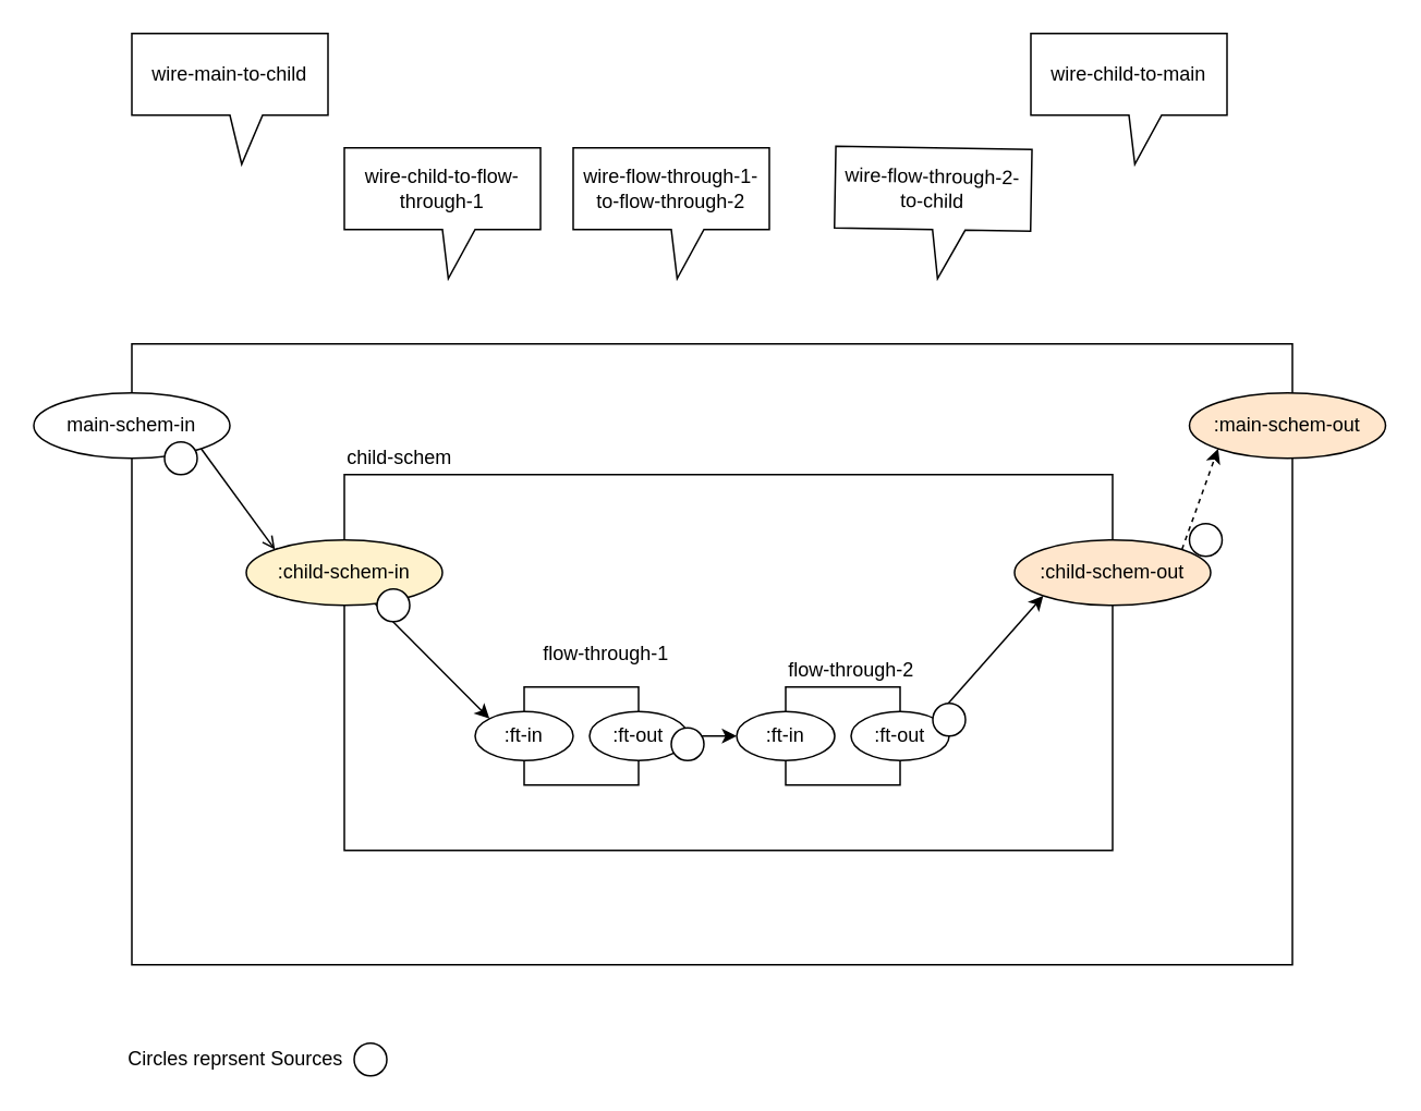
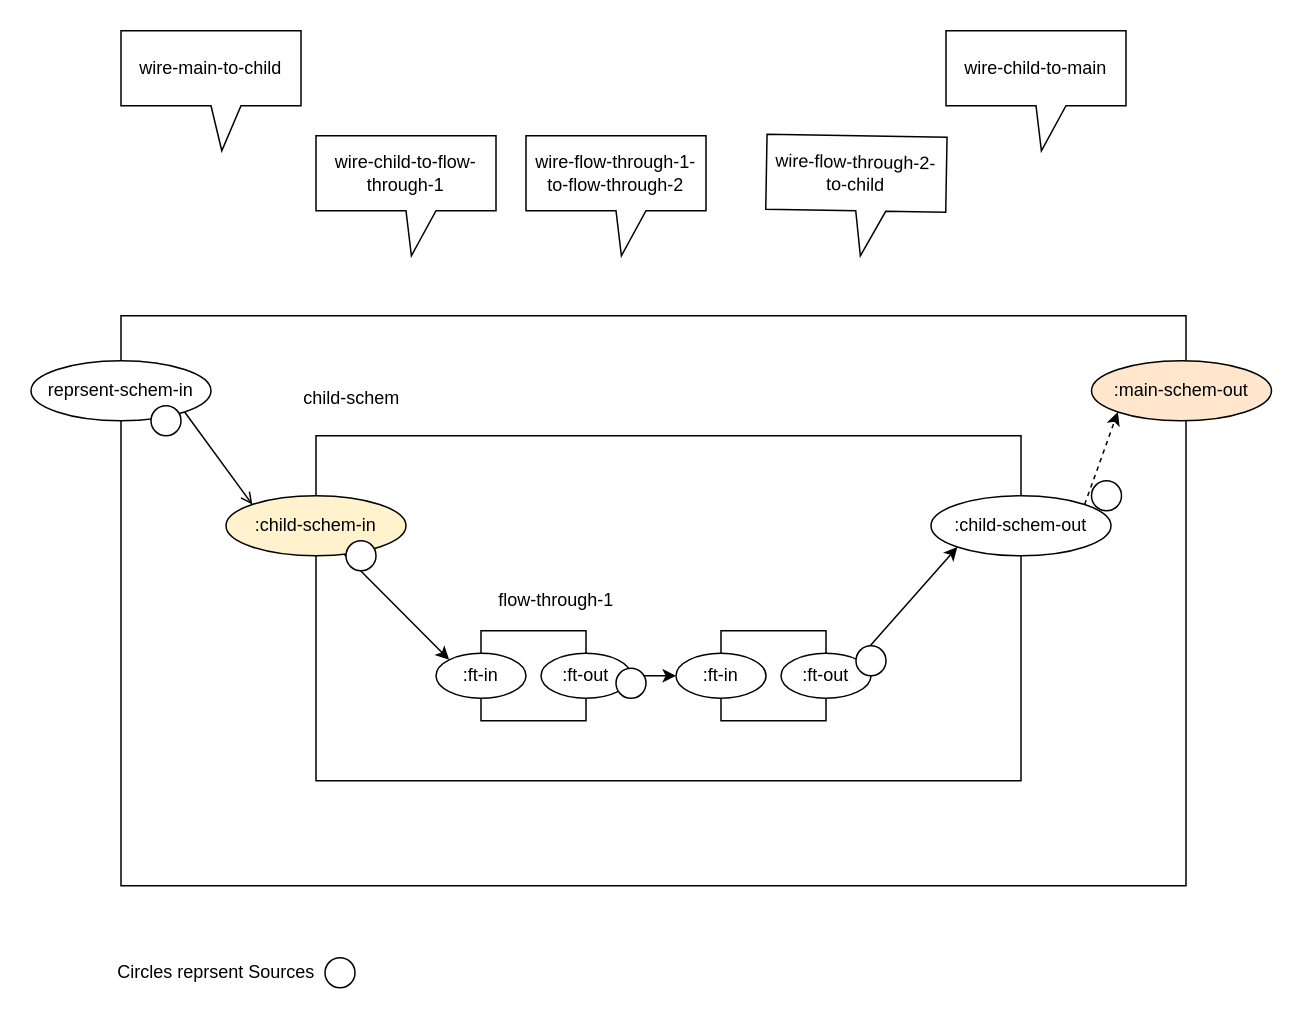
- <mxCell id="3" value="main-schem-in" style="ellipse;whiteSpace=wrap;html=1;" parent="1" vertex="1"><mxGeometry x="20" y="240" width="120" height="40" as="geometry" /></mxCell>
+ <mxCell id="3" value="reprsent-schem-in" style="ellipse;whiteSpace=wrap;html=1;" parent="1" vertex="1"><mxGeometry x="20" y="240" width="120" height="40" as="geometry" /></mxCell>
- <mxCell id="9" value="child-schem" style="text;html=1;resizable=0;points=[];autosize=1;align=left;verticalAlign=top;spacingTop=-4;" parent="1" vertex="1"><mxGeometry x="210" y="270" width="80" height="20" as="geometry" /></mxCell>
+ <mxCell id="9" value="child-schem" style="text;html=1;resizable=0;points=[];autosize=1;align=left;verticalAlign=top;spacingTop=-4;" parent="1" vertex="1"><mxGeometry x="200" y="255" width="80" height="20" as="geometry" /></mxCell>
- <mxCell id="7" value=":child-schem-out" style="ellipse;whiteSpace=wrap;html=1;fillColor=#ffe6cc;" parent="1" vertex="1"><mxGeometry x="620" y="330" width="120" height="40" as="geometry" /></mxCell>
+ <mxCell id="7" value=":child-schem-out" style="ellipse;whiteSpace=wrap;html=1;" parent="1" vertex="1"><mxGeometry x="620" y="330" width="120" height="40" as="geometry" /></mxCell>
- <mxCell id="17" value="flow-through-2" style="text;html=1;resizable=0;points=[];autosize=1;align=left;verticalAlign=top;spacingTop=-4;" parent="1" vertex="1"><mxGeometry x="480" y="400" width="90" height="20" as="geometry" /></mxCell>
